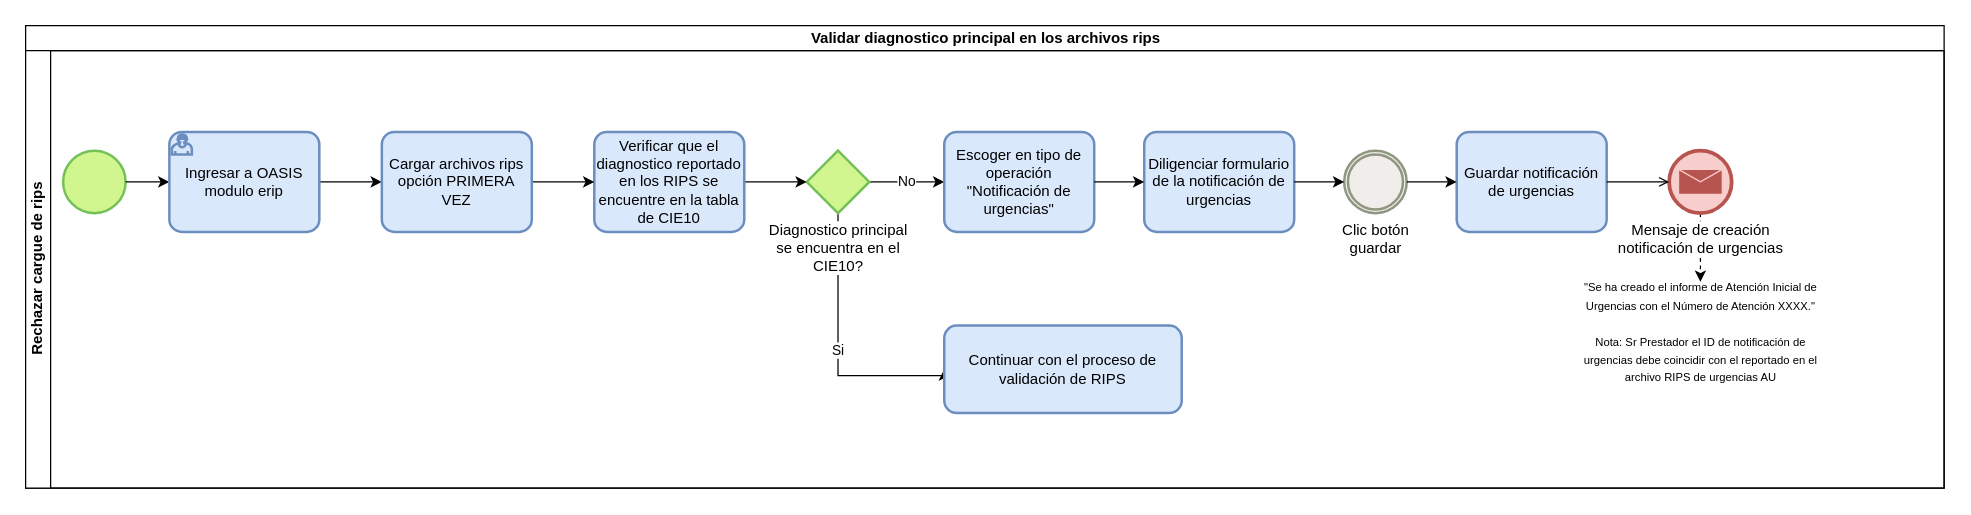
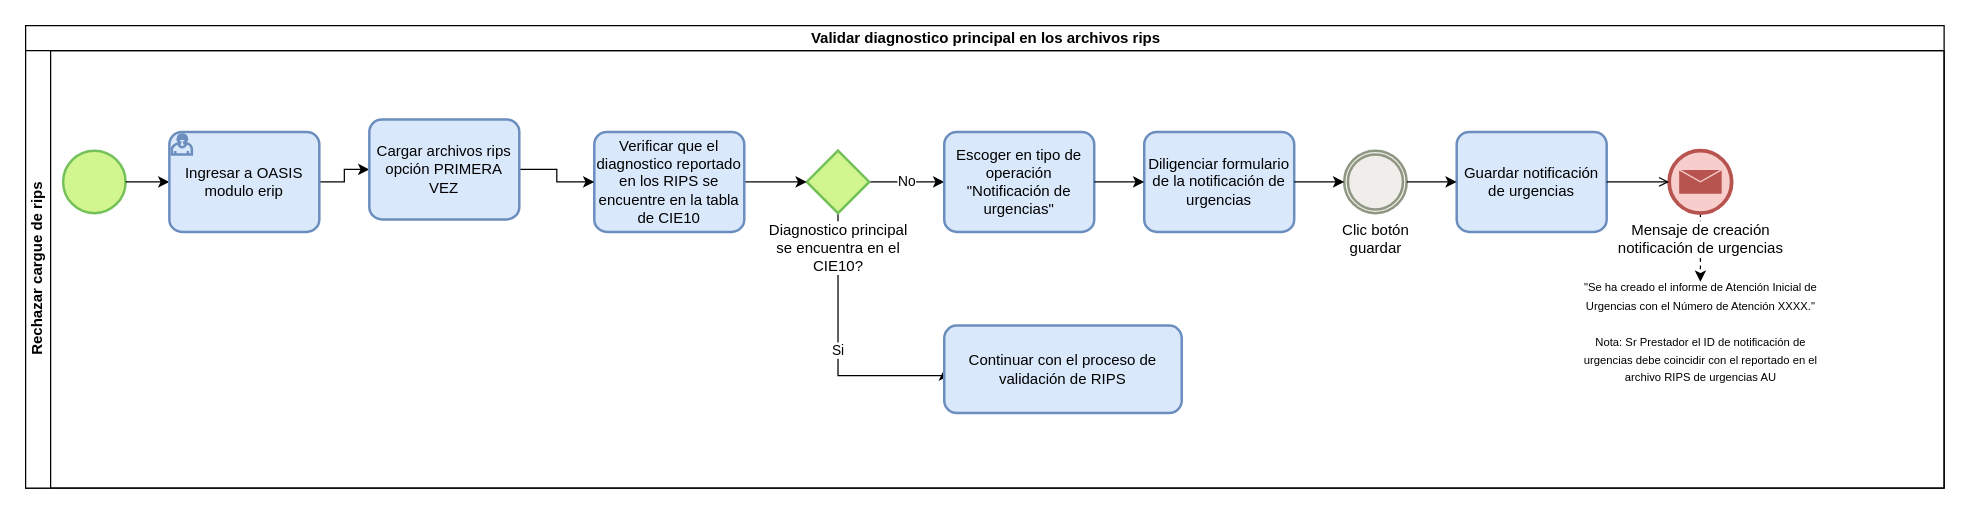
- <mxCell id="25" value="&lt;font style=&quot;vertical-align: inherit;&quot;&gt;&lt;font style=&quot;vertical-align: inherit;&quot;&gt;Cargar archivos rips opción PRIMERA VEZ&lt;/font&gt;&lt;/font&gt;" style="points=[[0.25,0,0],[0.5,0,0],[0.75,0,0],[1,0.25,0],[1,0.5,0],[1,0.75,0],[0.75,1,0],[0.5,1,0],[0.25,1,0],[0,0.75,0],[0,0.5,0],[0,0.25,0]];shape=mxgraph.bpmn.task;whiteSpace=wrap;rectStyle=rounded;size=10;html=1;container=1;expand=0;collapsible=0;taskMarker=abstract;labelBackgroundColor=none;strokeColor=#6c8ebf;fontFamily=Helvetica;fontSize=12;fontColor=default;fillColor=#dae8fc;strokeWidth=2;" parent="3" vertex="1"><mxGeometry x="285" y="65" width="120" height="80" as="geometry" /></mxCell>
+ <mxCell id="25" value="&lt;font style=&quot;vertical-align: inherit;&quot;&gt;&lt;font style=&quot;vertical-align: inherit;&quot;&gt;Cargar archivos rips opción PRIMERA VEZ&lt;/font&gt;&lt;/font&gt;" style="points=[[0.25,0,0],[0.5,0,0],[0.75,0,0],[1,0.25,0],[1,0.5,0],[1,0.75,0],[0.75,1,0],[0.5,1,0],[0.25,1,0],[0,0.75,0],[0,0.5,0],[0,0.25,0]];shape=mxgraph.bpmn.task;whiteSpace=wrap;rectStyle=rounded;size=10;html=1;container=1;expand=0;collapsible=0;taskMarker=abstract;labelBackgroundColor=none;strokeColor=#6c8ebf;fontFamily=Helvetica;fontSize=12;fontColor=default;fillColor=#dae8fc;strokeWidth=2;" parent="3" vertex="1"><mxGeometry x="275" y="55" width="120" height="80" as="geometry" /></mxCell>
